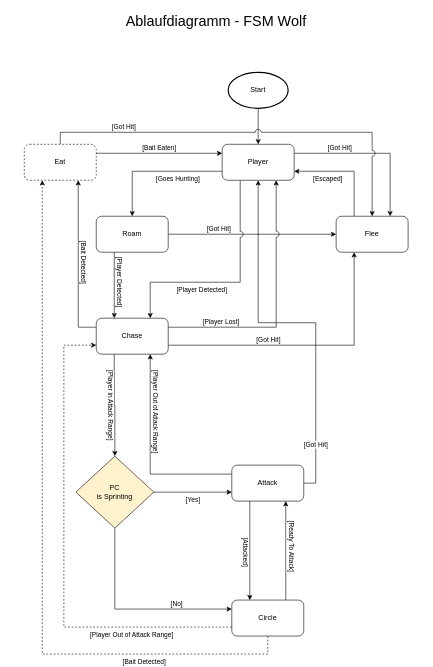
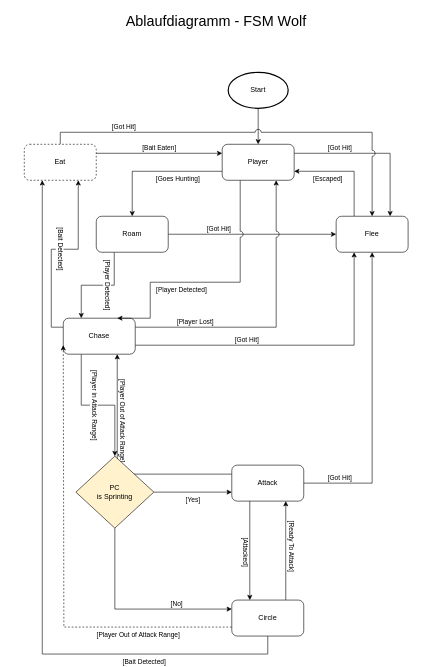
- <mxCell id="9" value="Chase" style="rounded=1;whiteSpace=wrap;html=1;strokeColor=default;align=center;verticalAlign=middle;fontFamily=Helvetica;fontSize=12;fontColor=default;fillColor=default;" parent="1" vertex="1"><mxGeometry x="160" y="530" width="120" height="60" as="geometry" /></mxCell>
+ <mxCell id="9" value="Chase" style="rounded=1;whiteSpace=wrap;html=1;strokeColor=default;align=center;verticalAlign=middle;fontFamily=Helvetica;fontSize=12;fontColor=default;fillColor=default;" parent="1" vertex="1"><mxGeometry x="105" y="530" width="120" height="60" as="geometry" /></mxCell>
- <mxCell id="15" value="[Got Hit]" style="edgeStyle=orthogonalEdgeStyle;rounded=0;orthogonalLoop=1;jettySize=auto;html=1;exitX=1;exitY=0.5;exitDx=0;exitDy=0;labelPosition=center;verticalLabelPosition=top;align=center;verticalAlign=bottom;" parent="1" source="14" target="26" edge="1"><mxGeometry x="-0.759" relative="1" as="geometry"><mxPoint as="offset" /></mxGeometry></mxCell>
+ <mxCell id="15" value="[Got Hit]" style="edgeStyle=orthogonalEdgeStyle;rounded=0;orthogonalLoop=1;jettySize=auto;html=1;exitX=1;exitY=0.5;exitDx=0;exitDy=0;entryX=0.5;entryY=1;entryDx=0;entryDy=0;labelPosition=center;verticalLabelPosition=top;align=center;verticalAlign=bottom;" parent="1" source="14" target="11" edge="1"><mxGeometry x="-0.759" relative="1" as="geometry"><mxPoint as="offset" /></mxGeometry></mxCell>
- <mxCell id="17" value="[Bait Detected]" style="edgeStyle=orthogonalEdgeStyle;rounded=0;orthogonalLoop=1;jettySize=auto;html=1;exitX=0.5;exitY=1;exitDx=0;exitDy=0;entryX=0.25;entryY=1;entryDx=0;entryDy=0;labelPosition=center;verticalLabelPosition=bottom;align=center;verticalAlign=top;dashed=1;" parent="1" source="19" target="30" edge="1"><mxGeometry x="-0.606" relative="1" as="geometry"><mxPoint as="offset" /><Array as="points"><mxPoint x="446" y="1090" /><mxPoint x="70" y="1090" /></Array></mxGeometry></mxCell>
+ <mxCell id="17" value="[Bait Detected]" style="edgeStyle=orthogonalEdgeStyle;rounded=0;orthogonalLoop=1;jettySize=auto;html=1;exitX=0.5;exitY=1;exitDx=0;exitDy=0;entryX=0.25;entryY=1;entryDx=0;entryDy=0;labelPosition=center;verticalLabelPosition=bottom;align=center;verticalAlign=top;" parent="1" source="19" target="30" edge="1"><mxGeometry x="-0.606" relative="1" as="geometry"><mxPoint as="offset" /><Array as="points"><mxPoint x="446" y="1090" /><mxPoint x="70" y="1090" /></Array></mxGeometry></mxCell>
